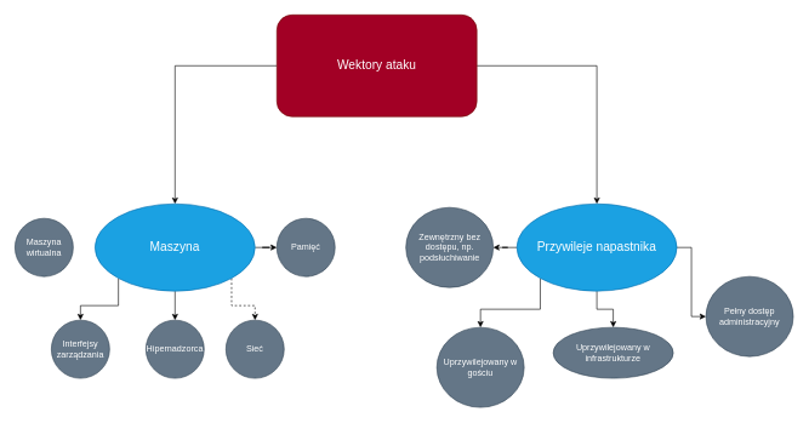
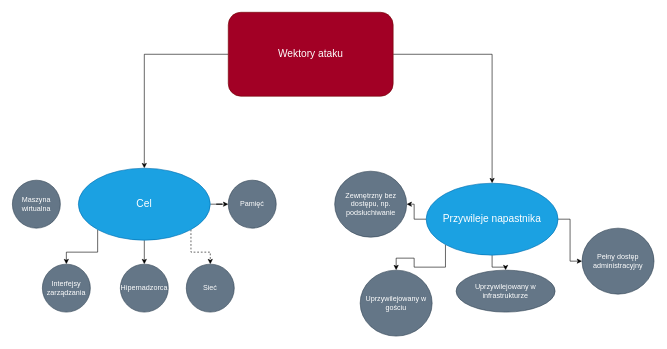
- <mxCell id="9" value="Maszyna" style="ellipse;whiteSpace=wrap;html=1;fillColor=#1ba1e2;fontColor=#ffffff;strokeColor=#006EAF;fontSize=17;" parent="1" vertex="1"><mxGeometry x="130" y="280" width="220" height="120" as="geometry" /></mxCell>
+ <mxCell id="9" value="Cel" style="ellipse;whiteSpace=wrap;html=1;fillColor=#1ba1e2;fontColor=#ffffff;strokeColor=#006EAF;fontSize=17;" parent="1" vertex="1"><mxGeometry x="130" y="280" width="220" height="120" as="geometry" /></mxCell>
- <mxCell id="14" value="Przywileje napastnika" style="ellipse;whiteSpace=wrap;html=1;fillColor=#1ba1e2;fontColor=#ffffff;strokeColor=#006EAF;fontSize=17;" parent="1" vertex="1"><mxGeometry x="710" y="280" width="220" height="120" as="geometry" /></mxCell>
+ <mxCell id="14" value="Przywileje napastnika" style="ellipse;whiteSpace=wrap;html=1;fillColor=#1ba1e2;fontColor=#ffffff;strokeColor=#006EAF;fontSize=17;" parent="1" vertex="1"><mxGeometry x="710" y="305" width="220" height="120" as="geometry" /></mxCell>
